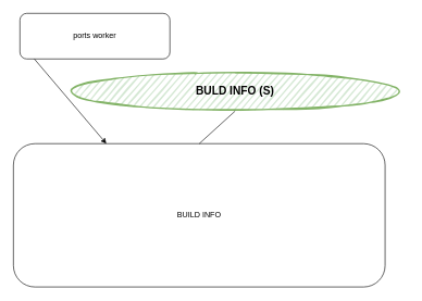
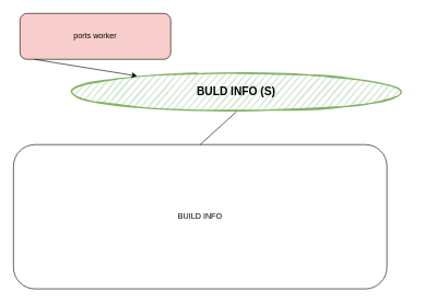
- <mxCell id="2" value="ports worker" style="rounded=1;whiteSpace=wrap;html=1;" parent="1" vertex="1"><mxGeometry x="30" y="20" width="230" height="70" as="geometry" /></mxCell>
+ <mxCell id="2" value="ports worker" style="rounded=1;whiteSpace=wrap;html=1;fillColor=#f8cecc;" parent="1" vertex="1"><mxGeometry x="30" y="20" width="230" height="70" as="geometry" /></mxCell>
- <mxCell id="6" value="" style="endArrow=classic;html=1;exitX=0.096;exitY=1;exitDx=0;exitDy=0;exitPerimeter=0;entryX=0.25;entryY=0;entryDx=0;entryDy=0;" edge="1" parent="1" source="2" target="3"><mxGeometry width="50" height="50" relative="1" as="geometry"><mxPoint x="280" y="260" as="sourcePoint" /><mxPoint x="330" y="210" as="targetPoint" /></mxGeometry></mxCell>
+ <mxCell id="6" value="" style="endArrow=classic;html=1;exitX=0.096;exitY=1;exitDx=0;exitDy=0;exitPerimeter=0;" edge="1" parent="1" source="2" target="4"><mxGeometry width="50" height="50" relative="1" as="geometry"><mxPoint x="280" y="260" as="sourcePoint" /><mxPoint x="330" y="210" as="targetPoint" /></mxGeometry></mxCell>
